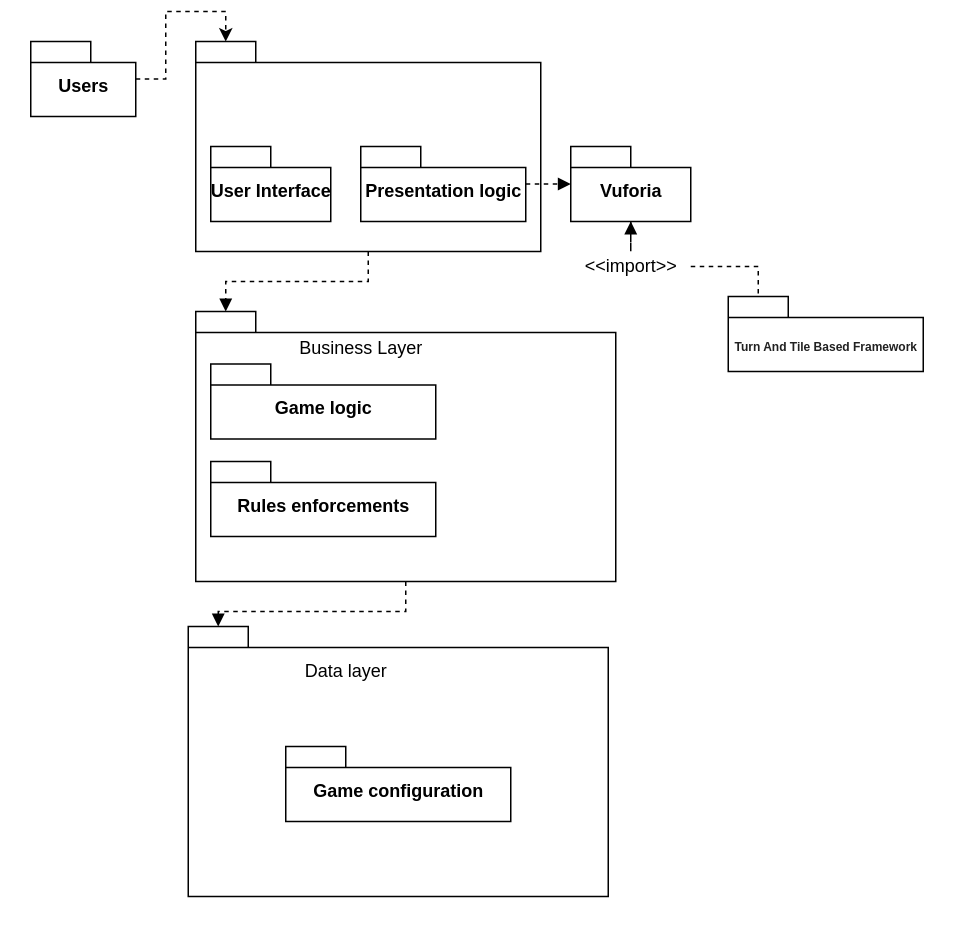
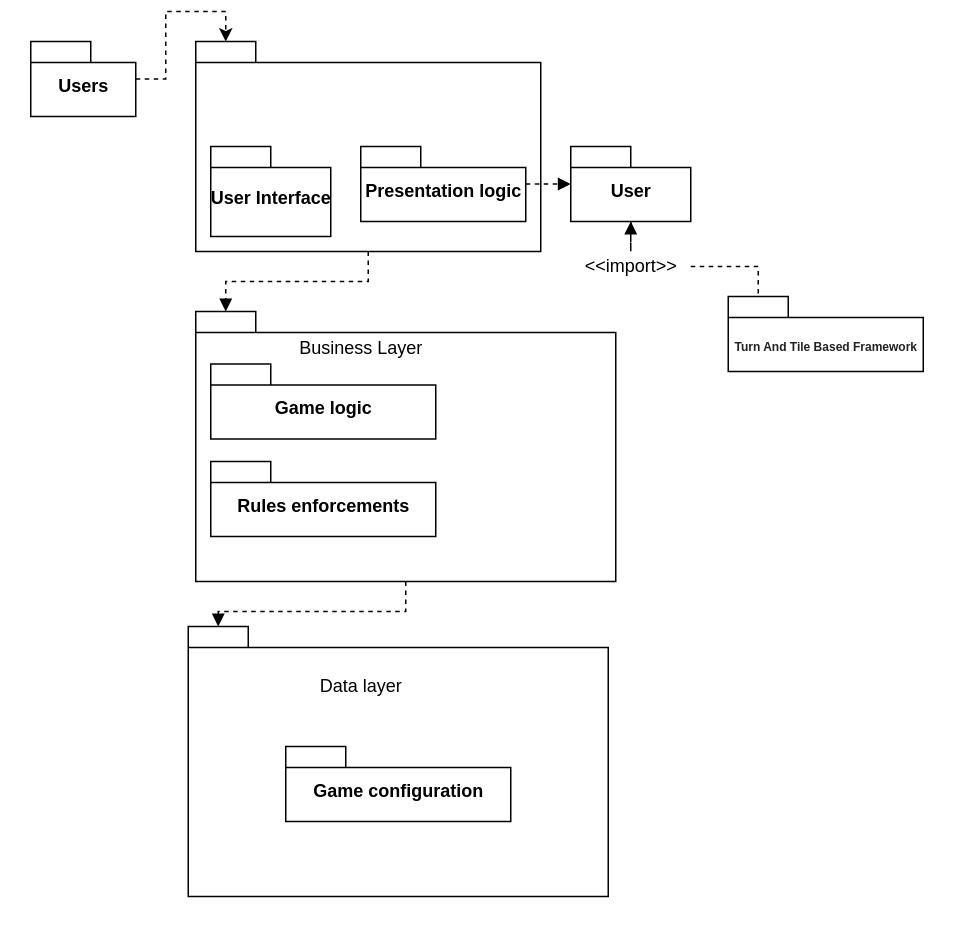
- <mxCell id="7" value="User Interface" style="shape=folder;fontStyle=1;spacingTop=10;tabWidth=40;tabHeight=14;tabPosition=left;html=1;" vertex="1" parent="1"><mxGeometry x="140" y="90" width="80" height="50" as="geometry" /></mxCell>
+ <mxCell id="7" value="User Interface" style="shape=folder;fontStyle=1;spacingTop=10;tabWidth=40;tabHeight=14;tabPosition=left;html=1;" vertex="1" parent="1"><mxGeometry x="140" y="90" width="80" height="60" as="geometry" /></mxCell>
- <mxCell id="11" value="Vuforia" style="shape=folder;fontStyle=1;spacingTop=10;tabWidth=40;tabHeight=14;tabPosition=left;html=1;" vertex="1" parent="1"><mxGeometry x="380" y="90" width="80" height="50" as="geometry" /></mxCell>
+ <mxCell id="11" value="User" style="shape=folder;fontStyle=1;spacingTop=10;tabWidth=40;tabHeight=14;tabPosition=left;html=1;" vertex="1" parent="1"><mxGeometry x="380" y="90" width="80" height="50" as="geometry" /></mxCell>
- <mxCell id="21" value="Data layer" style="text;html=1;align=center;verticalAlign=middle;resizable=0;points=[];autosize=1;fontColor=#000000;" vertex="1" parent="1"><mxGeometry x="195" y="430" width="70" height="20" as="geometry" /></mxCell>
+ <mxCell id="21" value="Data layer" style="text;html=1;align=center;verticalAlign=middle;resizable=0;points=[];autosize=1;fontColor=#000000;" vertex="1" parent="1"><mxGeometry x="205" y="440" width="70" height="20" as="geometry" /></mxCell>
